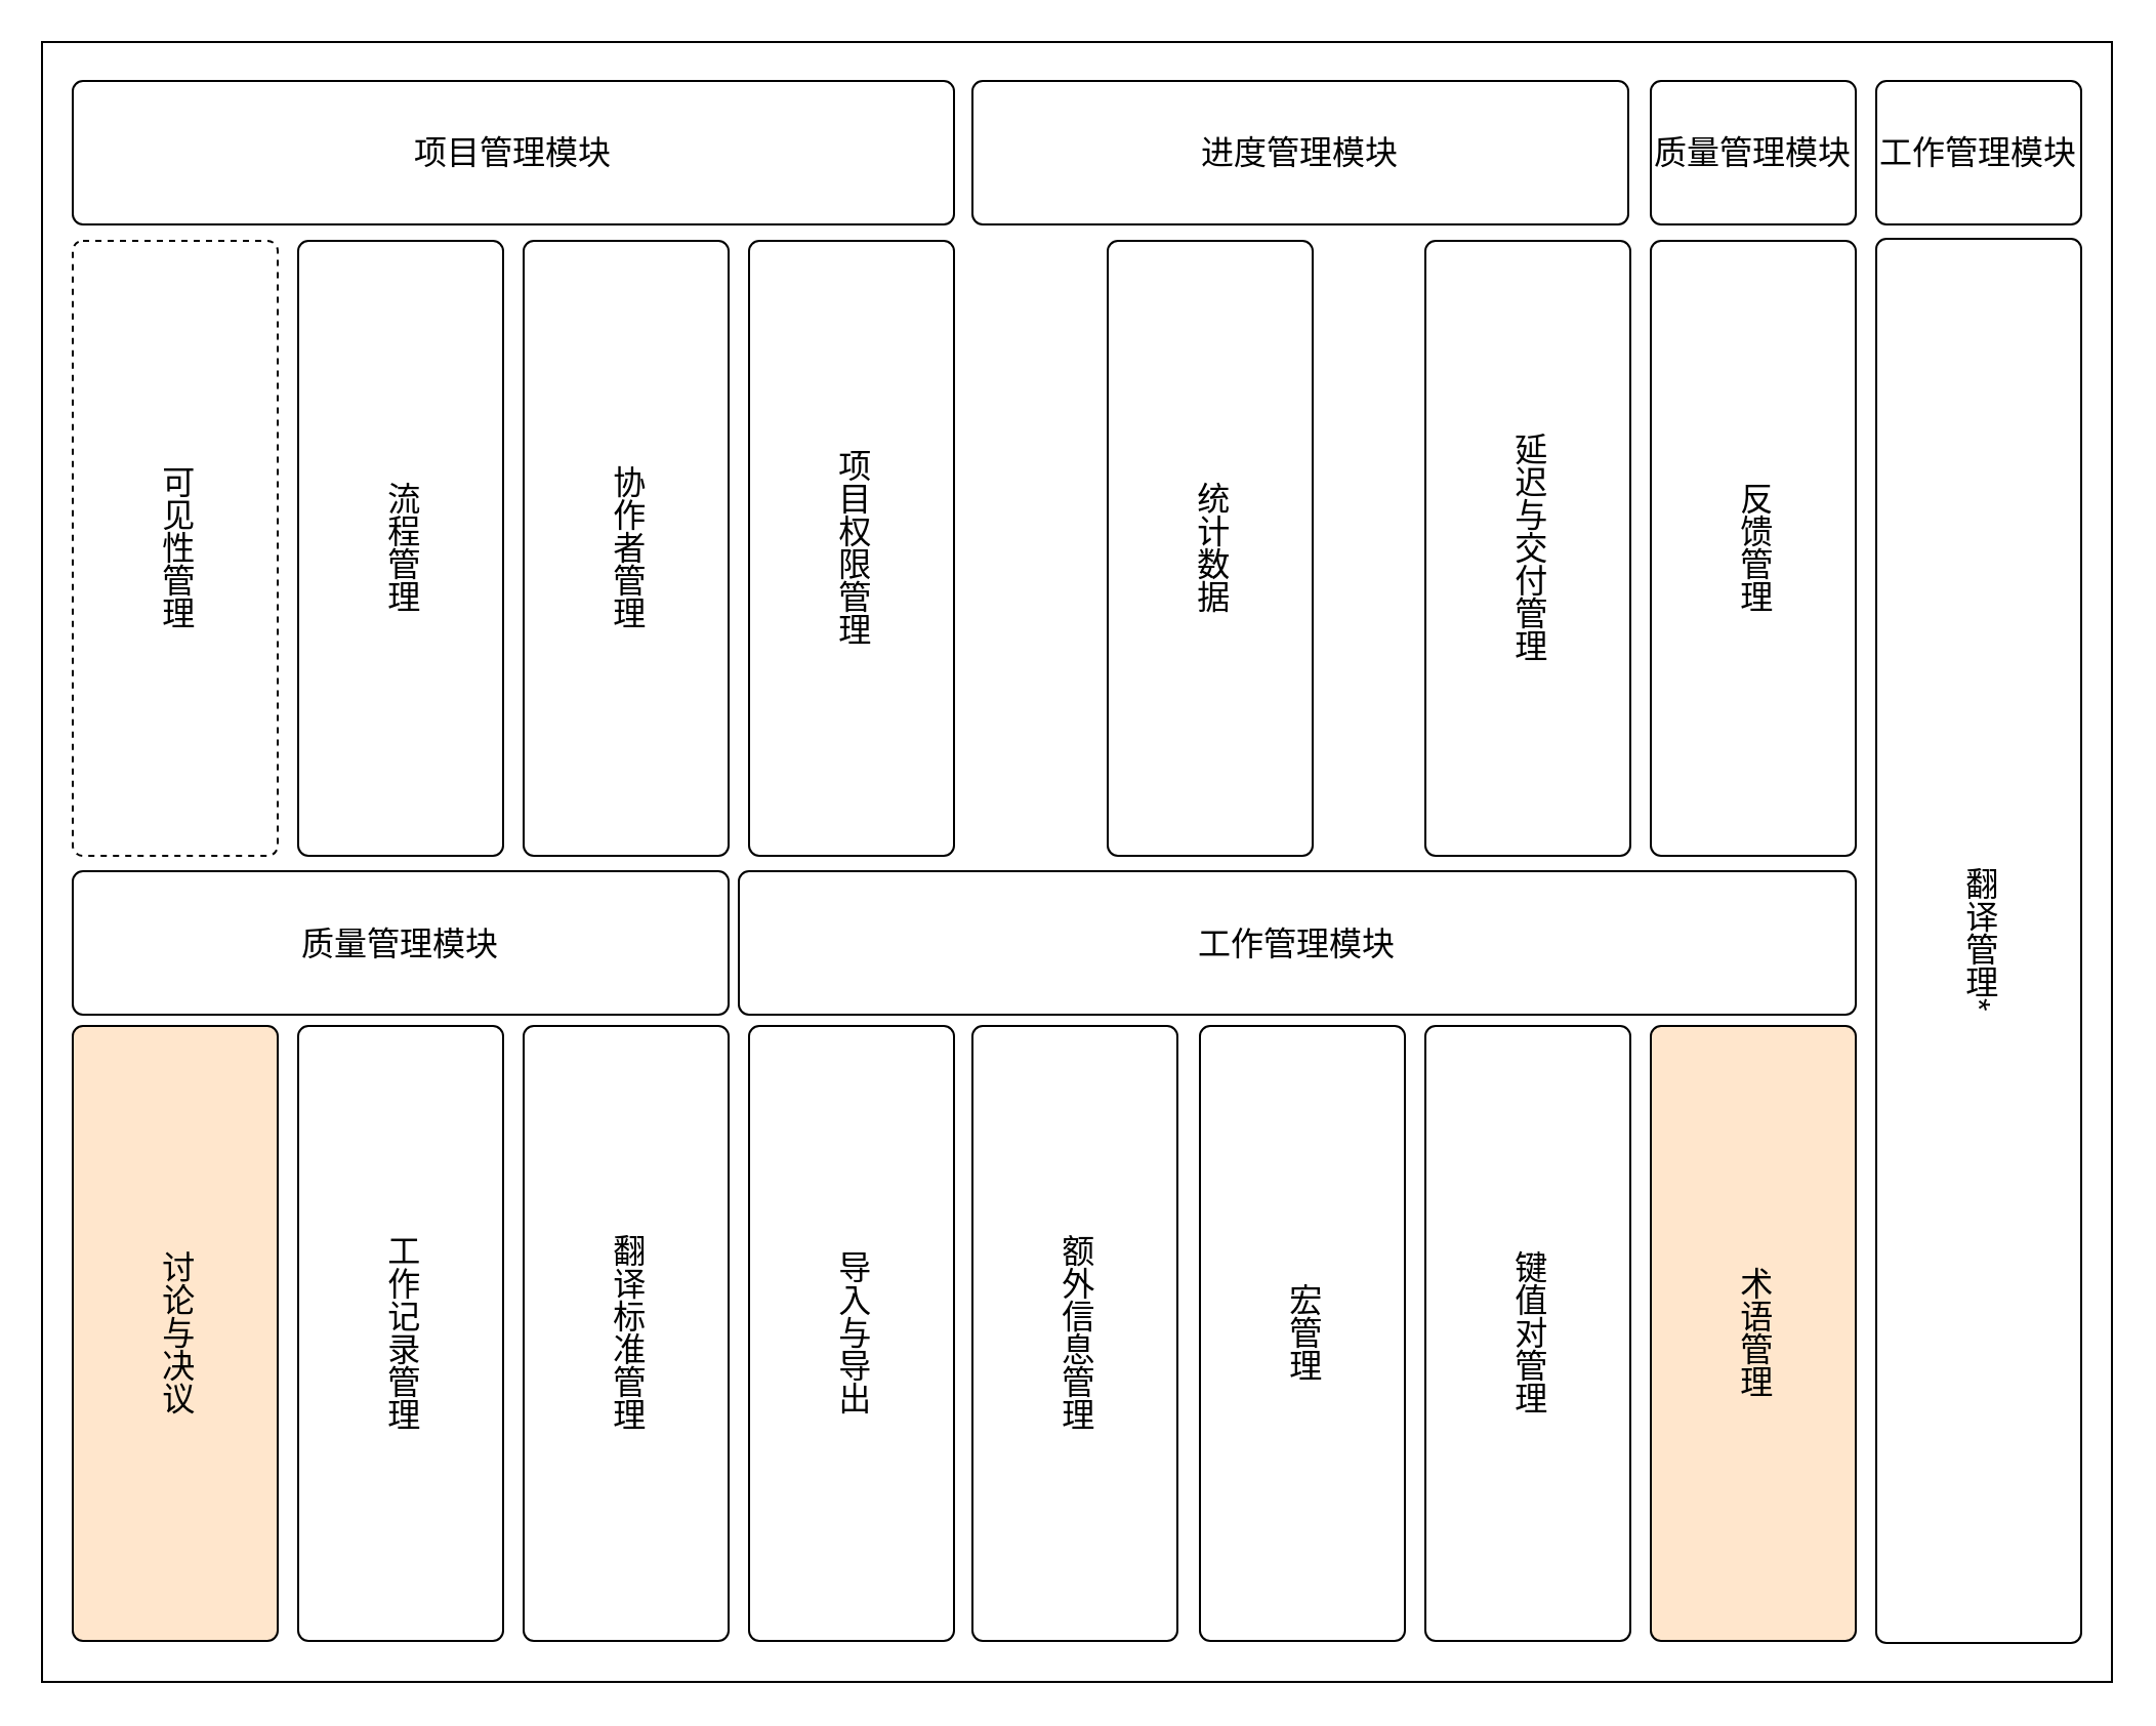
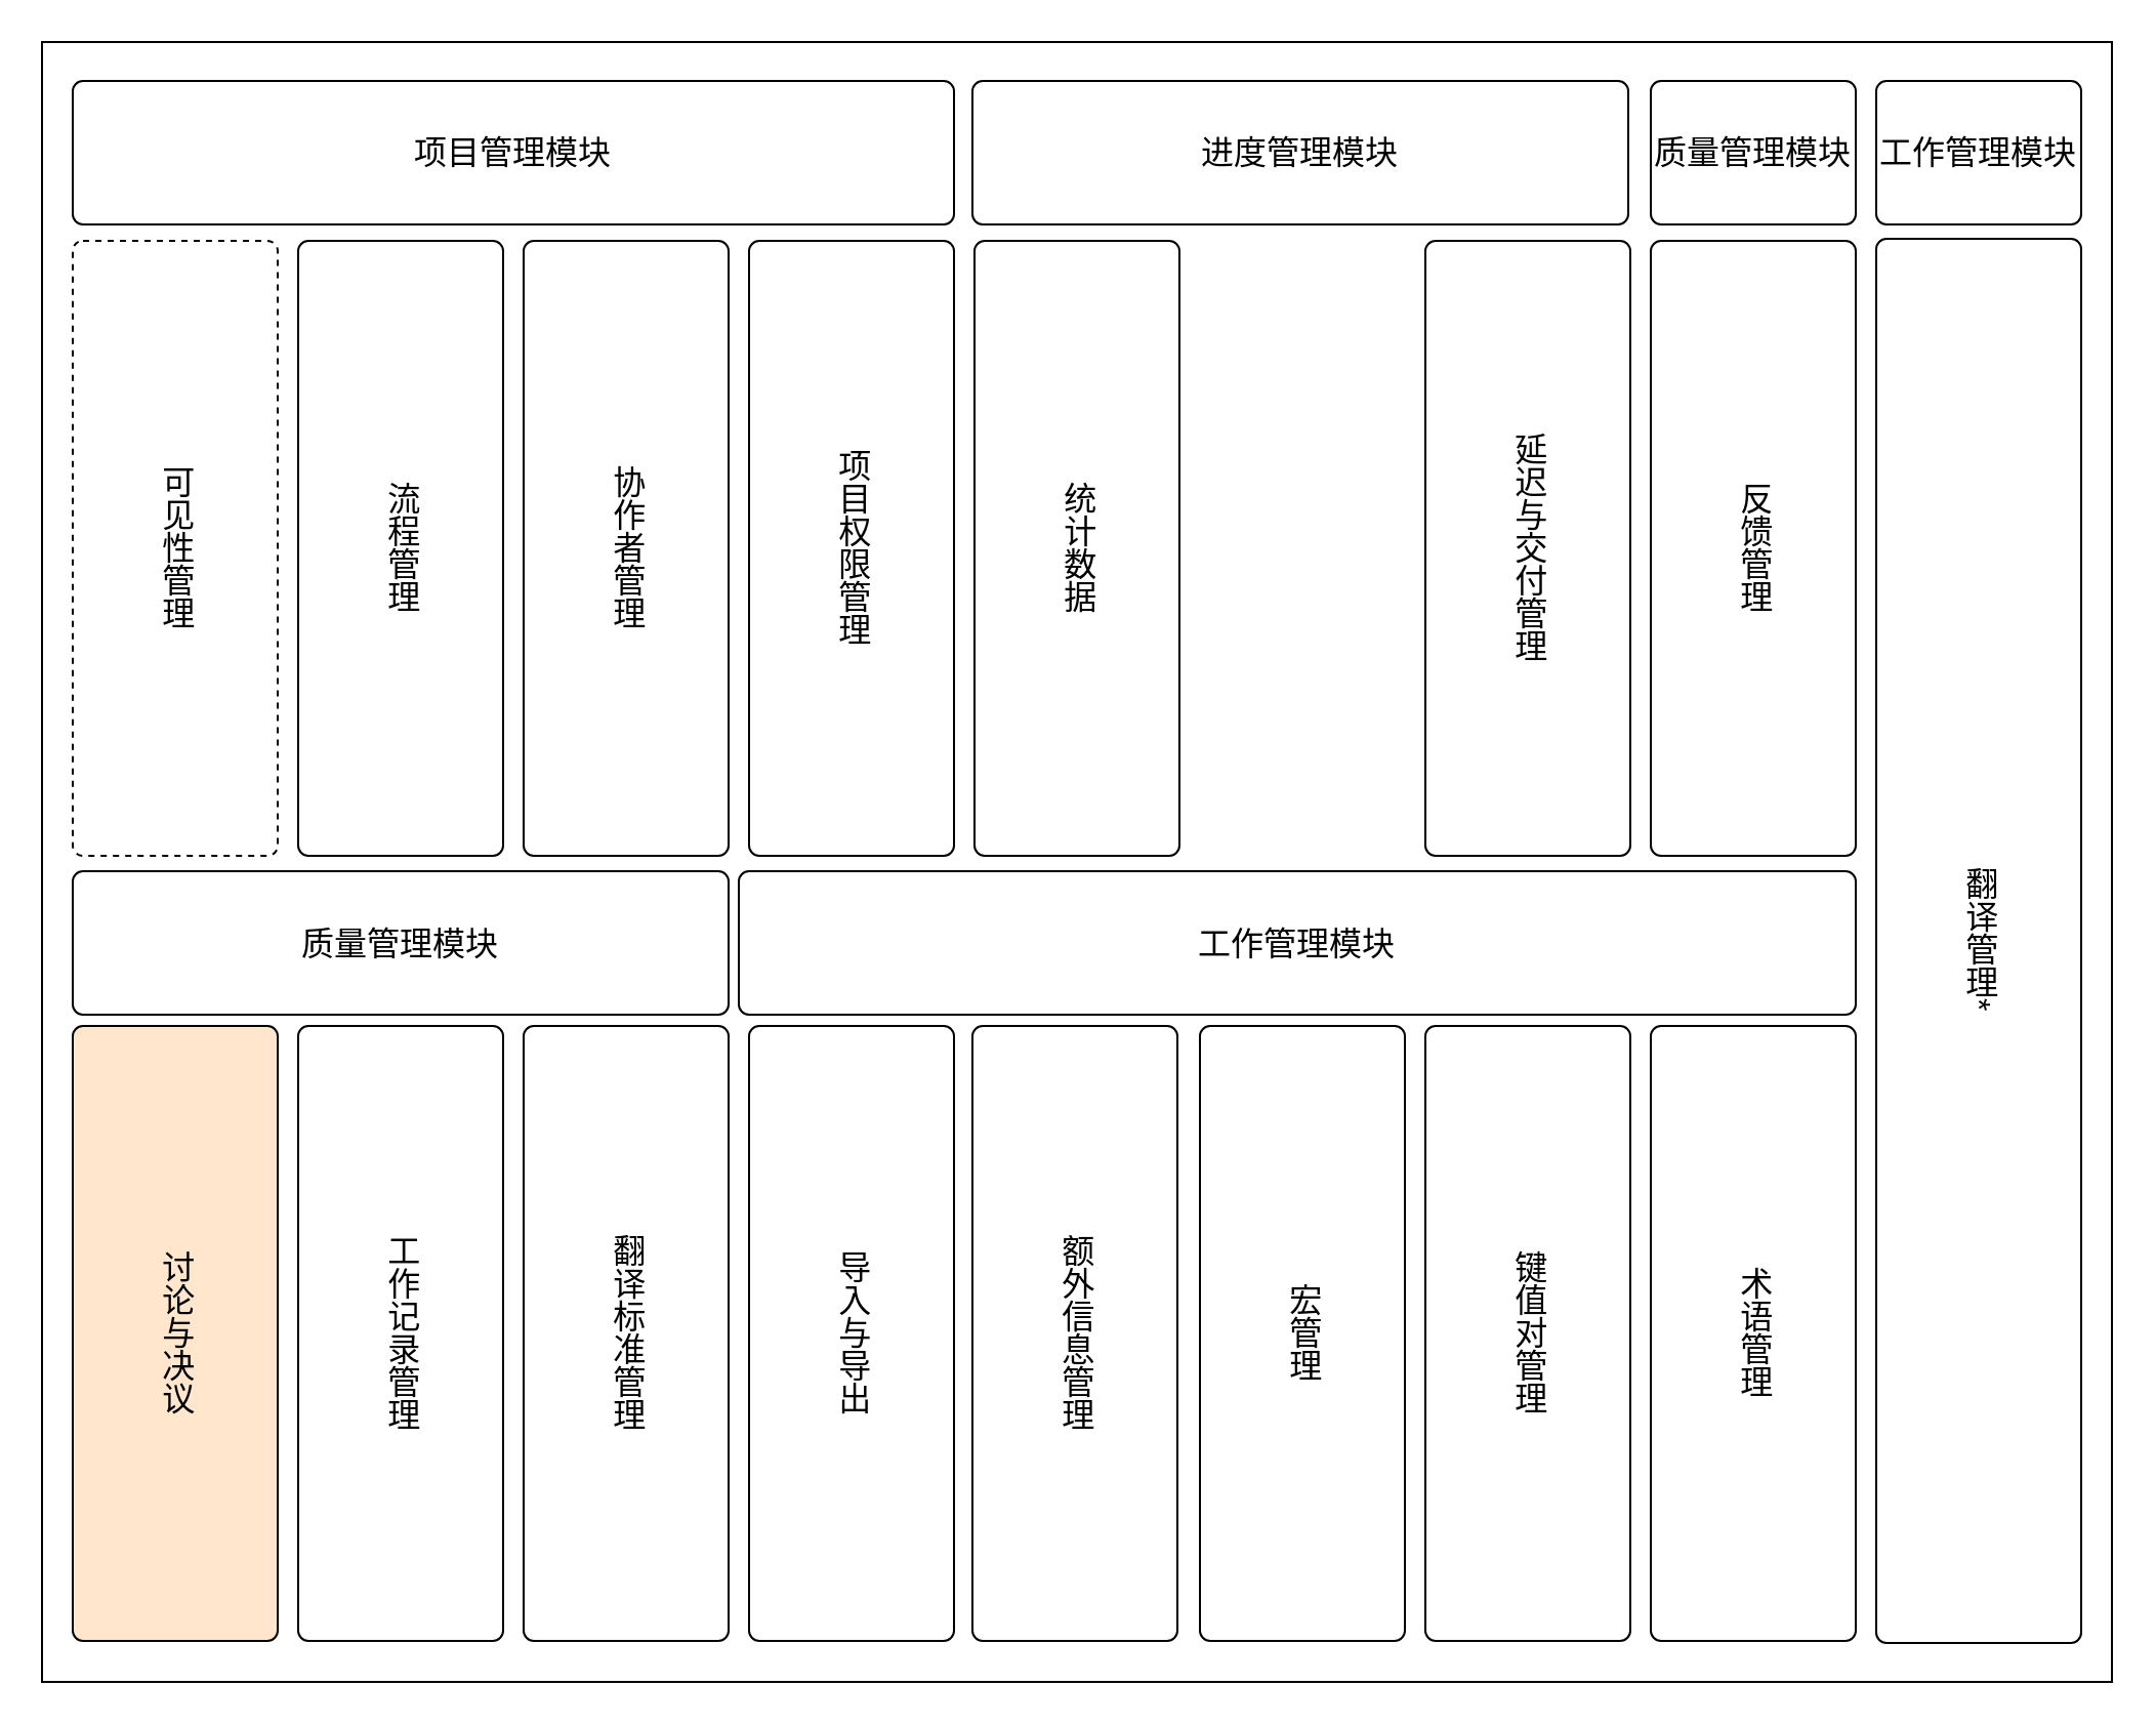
- <mxCell id="7" value="统计数据" style="html=1;align=center;verticalAlign=middle;rounded=1;absoluteArcSize=1;arcSize=10;dashed=0;whiteSpace=wrap;textDirection=vertical-lr;fontSize=16;" vertex="1" parent="1"><mxGeometry x="540" y="117" width="100" height="300" as="geometry" /></mxCell>
+ <mxCell id="7" value="统计数据" style="html=1;align=center;verticalAlign=middle;rounded=1;absoluteArcSize=1;arcSize=10;dashed=0;whiteSpace=wrap;textDirection=vertical-lr;fontSize=16;" vertex="1" parent="1"><mxGeometry x="475" y="117" width="100" height="300" as="geometry" /></mxCell>
- <mxCell id="17" value="术语管理" style="html=1;align=center;verticalAlign=middle;rounded=1;absoluteArcSize=1;arcSize=10;dashed=0;whiteSpace=wrap;textDirection=vertical-lr;fontSize=16;fillColor=#ffe6cc;" vertex="1" parent="1"><mxGeometry x="805" y="500" width="100" height="300" as="geometry" /></mxCell>
+ <mxCell id="17" value="术语管理" style="html=1;align=center;verticalAlign=middle;rounded=1;absoluteArcSize=1;arcSize=10;dashed=0;whiteSpace=wrap;textDirection=vertical-lr;fontSize=16;" vertex="1" parent="1"><mxGeometry x="805" y="500" width="100" height="300" as="geometry" /></mxCell>
